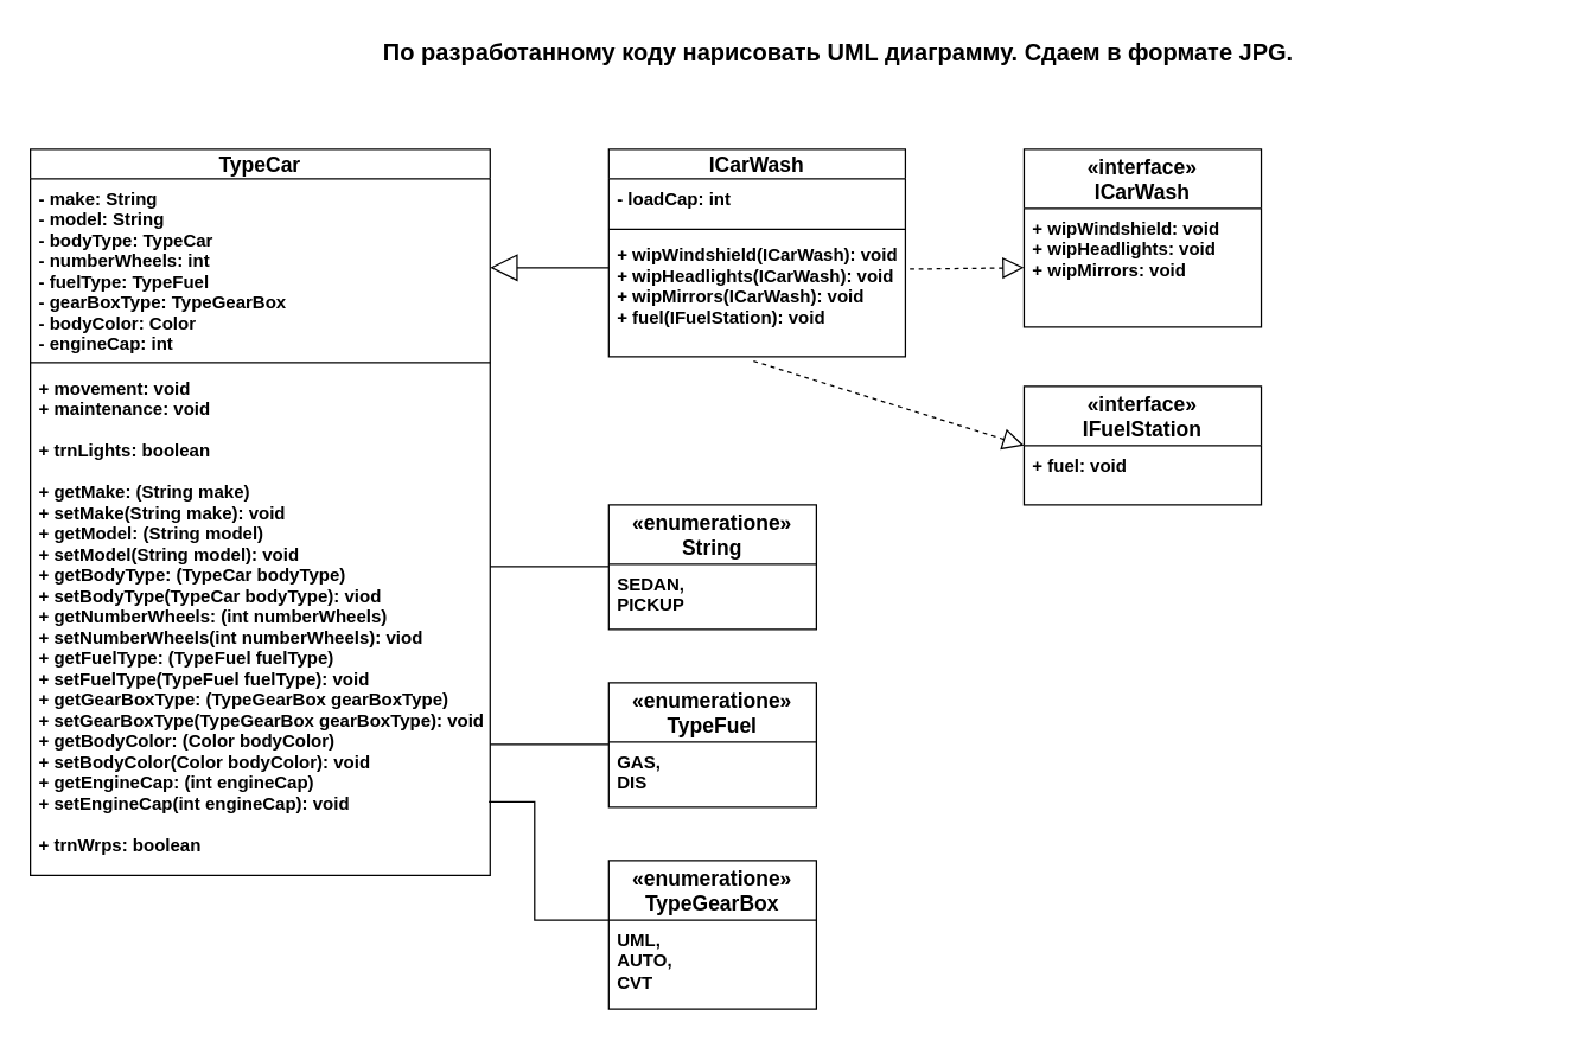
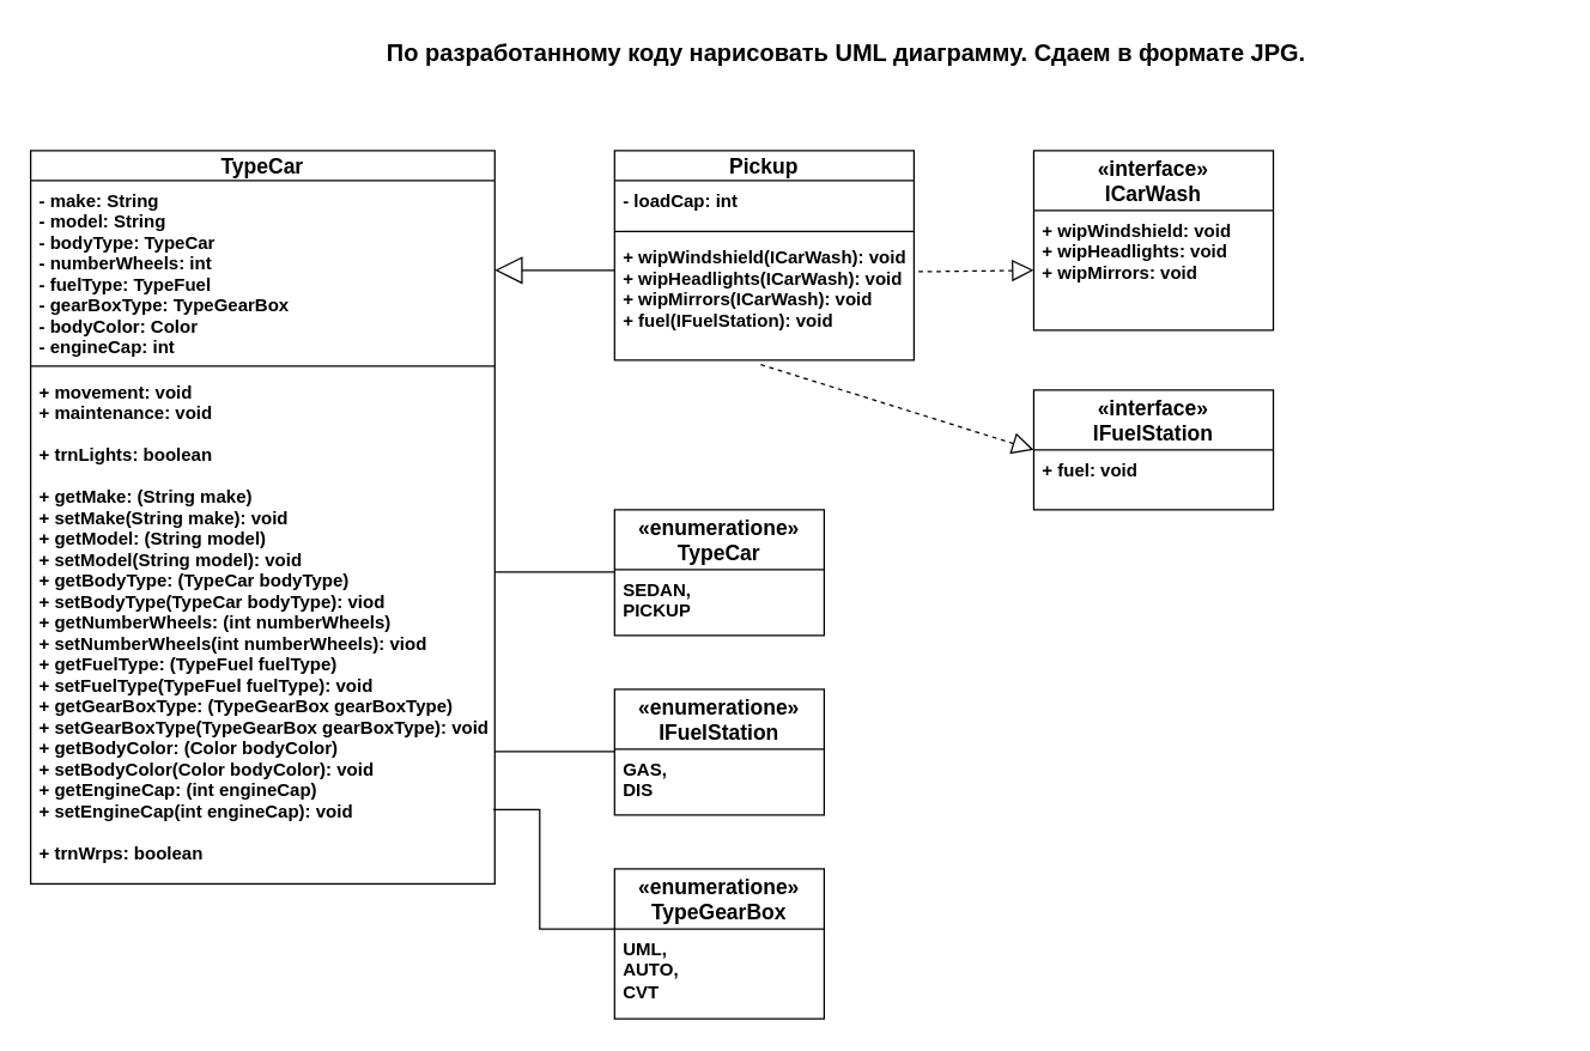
- <mxCell id="8" value="ICarWash" style="swimlane;fontStyle=1;align=center;verticalAlign=middle;childLayout=stackLayout;horizontal=1;startSize=20;horizontalStack=0;resizeParent=1;resizeLast=0;collapsible=1;marginBottom=0;rounded=0;shadow=0;strokeWidth=1;fontSize=14;" parent="1" vertex="1"><mxGeometry x="410" y="100" width="200" height="140" as="geometry"><mxRectangle x="550" y="140" width="160" height="26" as="alternateBounds" /></mxGeometry></mxCell>
+ <mxCell id="8" value="Pickup" style="swimlane;fontStyle=1;align=center;verticalAlign=middle;childLayout=stackLayout;horizontal=1;startSize=20;horizontalStack=0;resizeParent=1;resizeLast=0;collapsible=1;marginBottom=0;rounded=0;shadow=0;strokeWidth=1;fontSize=14;" parent="1" vertex="1"><mxGeometry x="410" y="100" width="200" height="140" as="geometry"><mxRectangle x="550" y="140" width="160" height="26" as="alternateBounds" /></mxGeometry></mxCell>
- <mxCell id="17" value="&lt;font style=&quot;font-size: 14px;&quot;&gt;&lt;b&gt;«enumeratione»&lt;br&gt;String&lt;br&gt;&lt;/b&gt;&lt;/font&gt;" style="swimlane;fontStyle=0;childLayout=stackLayout;horizontal=1;startSize=40;fillColor=none;horizontalStack=0;resizeParent=1;resizeParentMax=0;resizeLast=0;collapsible=1;marginBottom=0;whiteSpace=wrap;html=1;" vertex="1" parent="1"><mxGeometry x="410" y="340" width="140" height="84" as="geometry" /></mxCell>
+ <mxCell id="17" value="&lt;font style=&quot;font-size: 14px;&quot;&gt;&lt;b&gt;«enumeratione»&lt;br&gt;TypeCar&lt;br&gt;&lt;/b&gt;&lt;/font&gt;" style="swimlane;fontStyle=0;childLayout=stackLayout;horizontal=1;startSize=40;fillColor=none;horizontalStack=0;resizeParent=1;resizeParentMax=0;resizeLast=0;collapsible=1;marginBottom=0;whiteSpace=wrap;html=1;" vertex="1" parent="1"><mxGeometry x="410" y="340" width="140" height="84" as="geometry" /></mxCell>
- <mxCell id="20" value="&lt;font style=&quot;font-size: 14px;&quot;&gt;&lt;b&gt;«enumeratione»&lt;br&gt;TypeFuel&lt;br&gt;&lt;/b&gt;&lt;/font&gt;" style="swimlane;fontStyle=0;childLayout=stackLayout;horizontal=1;startSize=40;fillColor=none;horizontalStack=0;resizeParent=1;resizeParentMax=0;resizeLast=0;collapsible=1;marginBottom=0;whiteSpace=wrap;html=1;" vertex="1" parent="1"><mxGeometry x="410" y="460" width="140" height="84" as="geometry" /></mxCell>
+ <mxCell id="20" value="&lt;font style=&quot;font-size: 14px;&quot;&gt;&lt;b&gt;«enumeratione»&lt;br&gt;IFuelStation&lt;br&gt;&lt;/b&gt;&lt;/font&gt;" style="swimlane;fontStyle=0;childLayout=stackLayout;horizontal=1;startSize=40;fillColor=none;horizontalStack=0;resizeParent=1;resizeParentMax=0;resizeLast=0;collapsible=1;marginBottom=0;whiteSpace=wrap;html=1;" vertex="1" parent="1"><mxGeometry x="410" y="460" width="140" height="84" as="geometry" /></mxCell>
